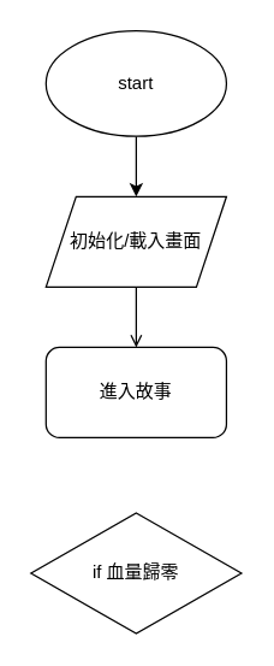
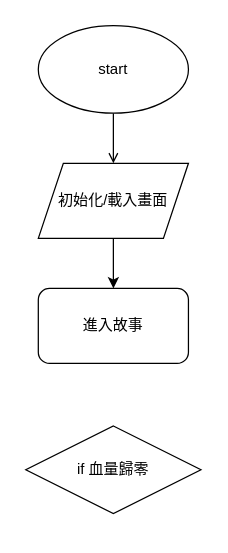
- <mxCell id="2" value="" style="edgeStyle=orthogonalEdgeStyle;rounded=0;orthogonalLoop=1;jettySize=auto;html=1;" edge="1" parent="1" source="3" target="5"><mxGeometry relative="1" as="geometry" /></mxCell>
+ <mxCell id="2" value="" style="edgeStyle=orthogonalEdgeStyle;rounded=0;orthogonalLoop=1;jettySize=auto;html=1;endArrow=open;" edge="1" parent="1" source="3" target="5"><mxGeometry relative="1" as="geometry" /></mxCell>
- <mxCell id="4" value="" style="edgeStyle=orthogonalEdgeStyle;rounded=0;orthogonalLoop=1;jettySize=auto;html=1;endArrow=open;" edge="1" parent="1" source="5" target="6"><mxGeometry relative="1" as="geometry" /></mxCell>
+ <mxCell id="4" value="" style="edgeStyle=orthogonalEdgeStyle;rounded=0;orthogonalLoop=1;jettySize=auto;html=1;" edge="1" parent="1" source="5" target="6"><mxGeometry relative="1" as="geometry" /></mxCell>
- <mxCell id="7" value="if 血量歸零" style="rhombus;whiteSpace=wrap;html=1;" vertex="1" parent="1"><mxGeometry x="20" y="340" width="140" height="80" as="geometry" /></mxCell>
+ <mxCell id="7" value="if 血量歸零" style="rhombus;whiteSpace=wrap;html=1;" vertex="1" parent="1"><mxGeometry x="20" y="340" width="140" height="70" as="geometry" /></mxCell>
